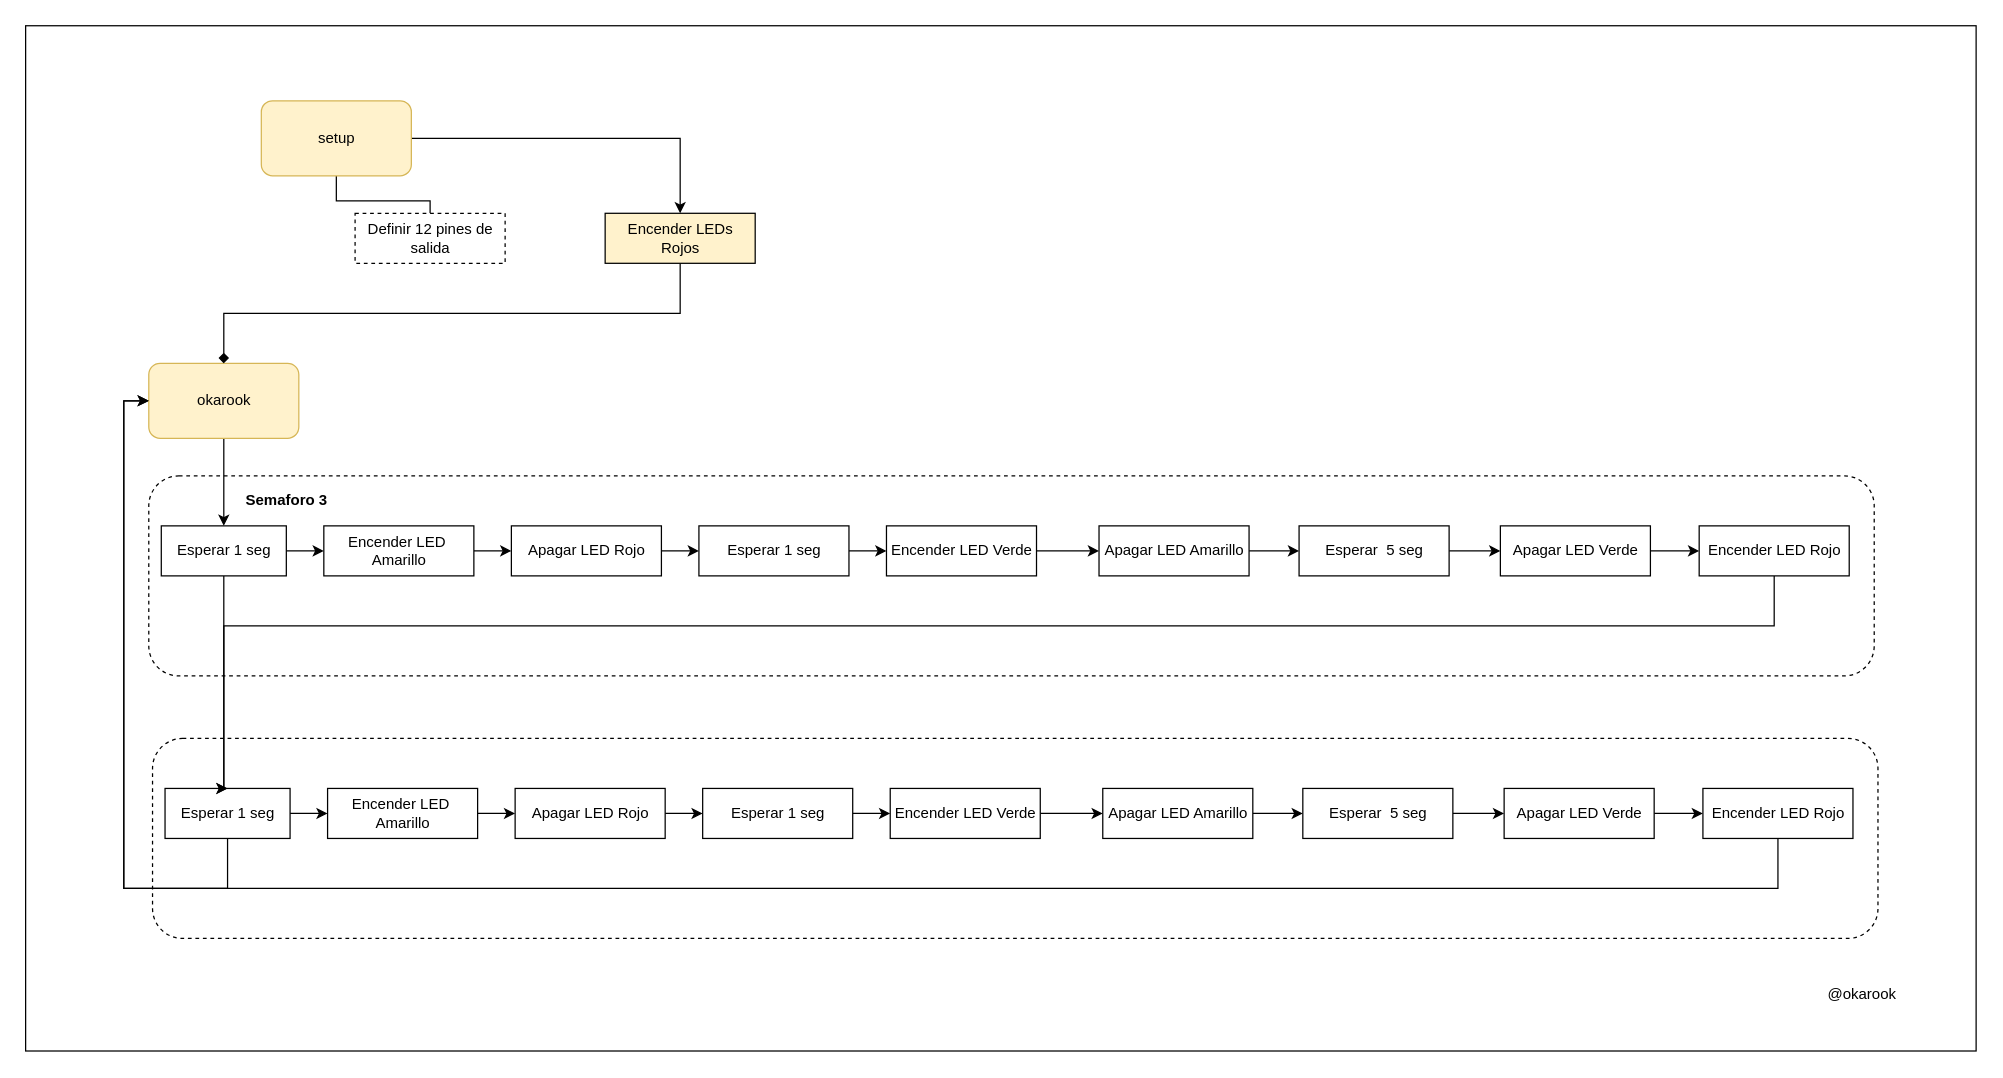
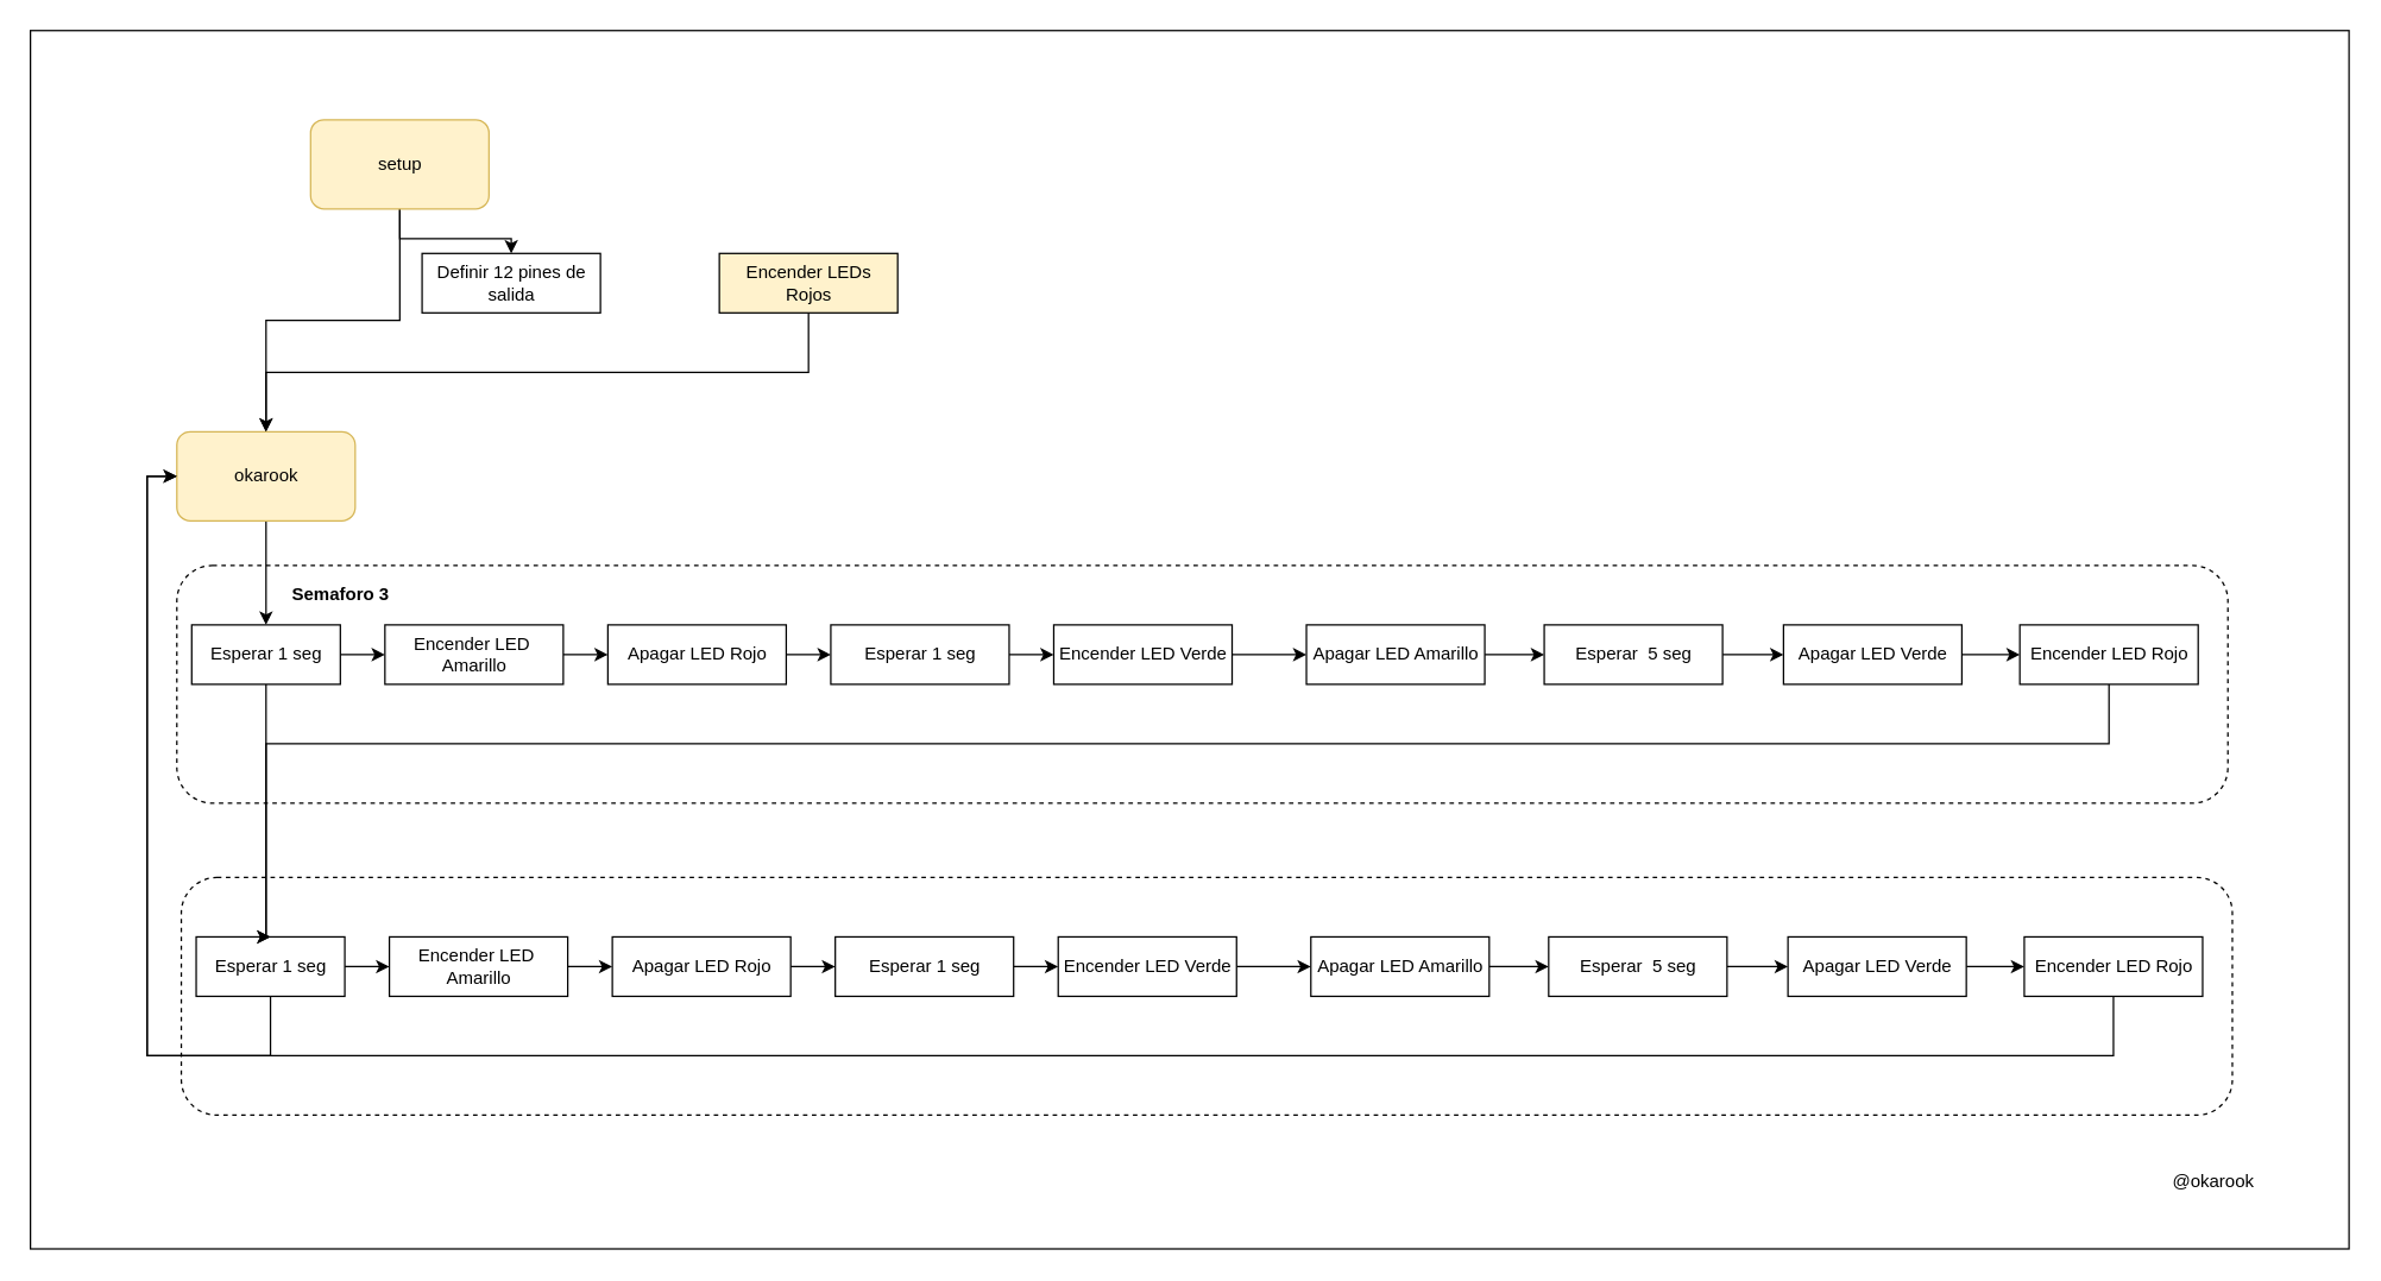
- <mxCell id="5" style="edgeStyle=orthogonalEdgeStyle;rounded=0;orthogonalLoop=1;jettySize=auto;html=1;" parent="1" source="6" target="11" edge="1"><mxGeometry relative="1" as="geometry" /></mxCell>
+ <mxCell id="5" style="edgeStyle=orthogonalEdgeStyle;rounded=0;orthogonalLoop=1;jettySize=auto;html=1;entryX=0.5;entryY=0;entryDx=0;entryDy=0;" parent="1" source="6" target="8" edge="1"><mxGeometry relative="1" as="geometry" /></mxCell>
- <mxCell id="4" style="edgeStyle=orthogonalEdgeStyle;rounded=0;orthogonalLoop=1;jettySize=auto;html=1;endArrow=none;" parent="1" source="6" target="10" edge="1"><mxGeometry relative="1" as="geometry"><mxPoint x="178.5" y="260" as="targetPoint" /></mxGeometry></mxCell>
+ <mxCell id="4" style="edgeStyle=orthogonalEdgeStyle;rounded=0;orthogonalLoop=1;jettySize=auto;html=1;" parent="1" source="6" target="10" edge="1"><mxGeometry relative="1" as="geometry"><mxPoint x="178.5" y="260" as="targetPoint" /></mxGeometry></mxCell>
- <mxCell id="10" value="Definir 12 pines de salida" style="rounded=0;whiteSpace=wrap;html=1;dashed=1;" parent="1" vertex="1"><mxGeometry x="283.5" y="170" width="120" height="40" as="geometry" /></mxCell>
+ <mxCell id="10" value="Definir 12 pines de salida" style="rounded=0;whiteSpace=wrap;html=1;" parent="1" vertex="1"><mxGeometry x="283.5" y="170" width="120" height="40" as="geometry" /></mxCell>
- <mxCell id="9" style="edgeStyle=orthogonalEdgeStyle;rounded=0;orthogonalLoop=1;jettySize=auto;html=1;entryX=0.5;entryY=0;entryDx=0;entryDy=0;exitX=0.5;exitY=1;exitDx=0;exitDy=0;endArrow=diamond;" parent="1" source="11" target="8" edge="1"><mxGeometry relative="1" as="geometry"><mxPoint x="508.5" y="210" as="sourcePoint" /><Array as="points"><mxPoint x="543.5" y="250" /><mxPoint x="178.5" y="250" /></Array></mxGeometry></mxCell>
+ <mxCell id="9" style="edgeStyle=orthogonalEdgeStyle;rounded=0;orthogonalLoop=1;jettySize=auto;html=1;entryX=0.5;entryY=0;entryDx=0;entryDy=0;exitX=0.5;exitY=1;exitDx=0;exitDy=0;" parent="1" source="11" target="8" edge="1"><mxGeometry relative="1" as="geometry"><mxPoint x="508.5" y="210" as="sourcePoint" /><Array as="points"><mxPoint x="543.5" y="250" /><mxPoint x="178.5" y="250" /></Array></mxGeometry></mxCell>
